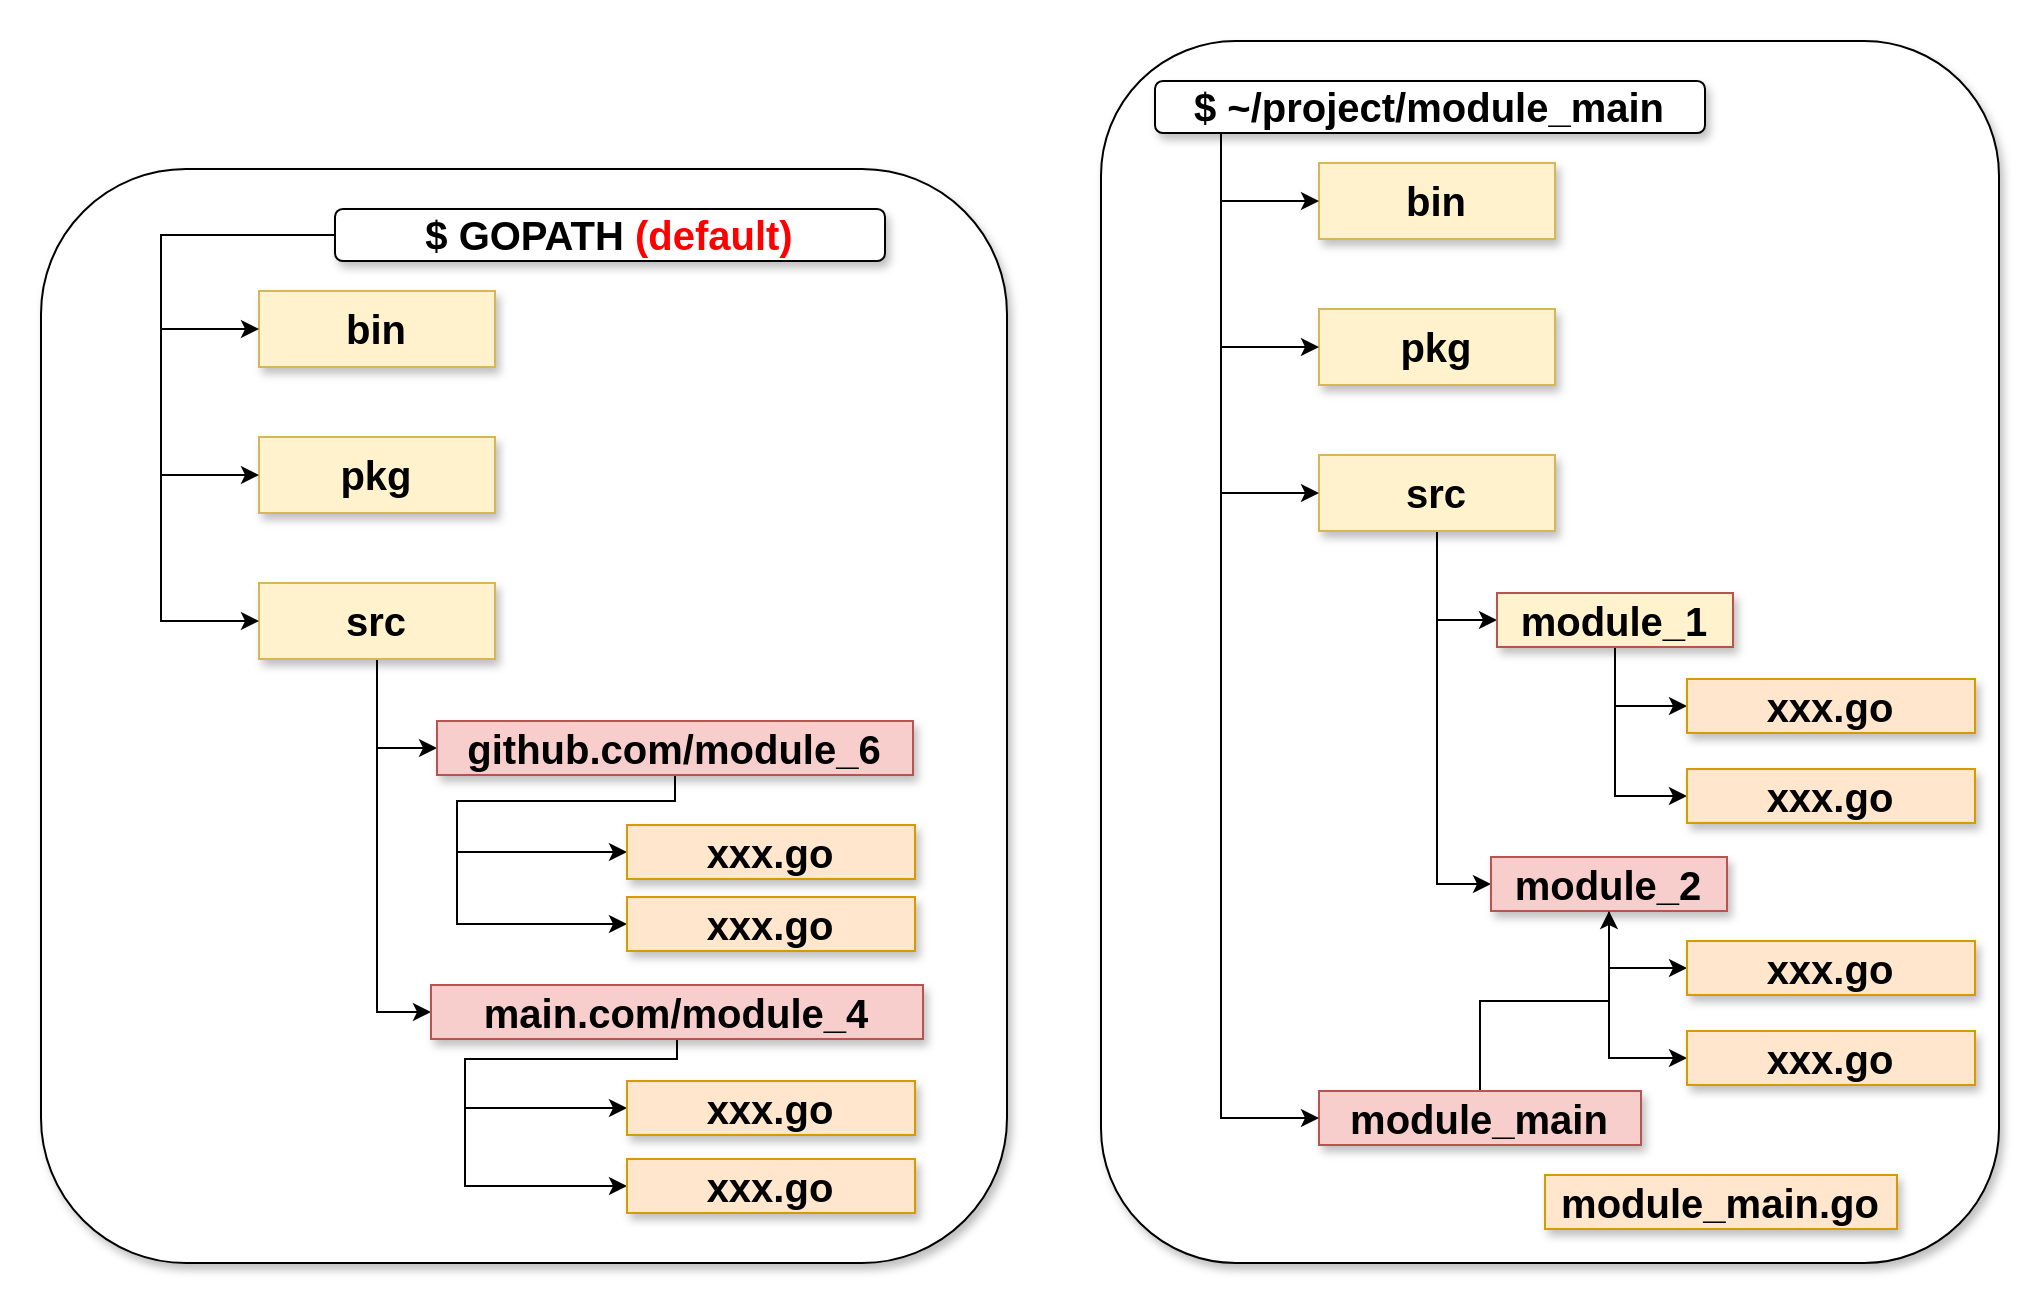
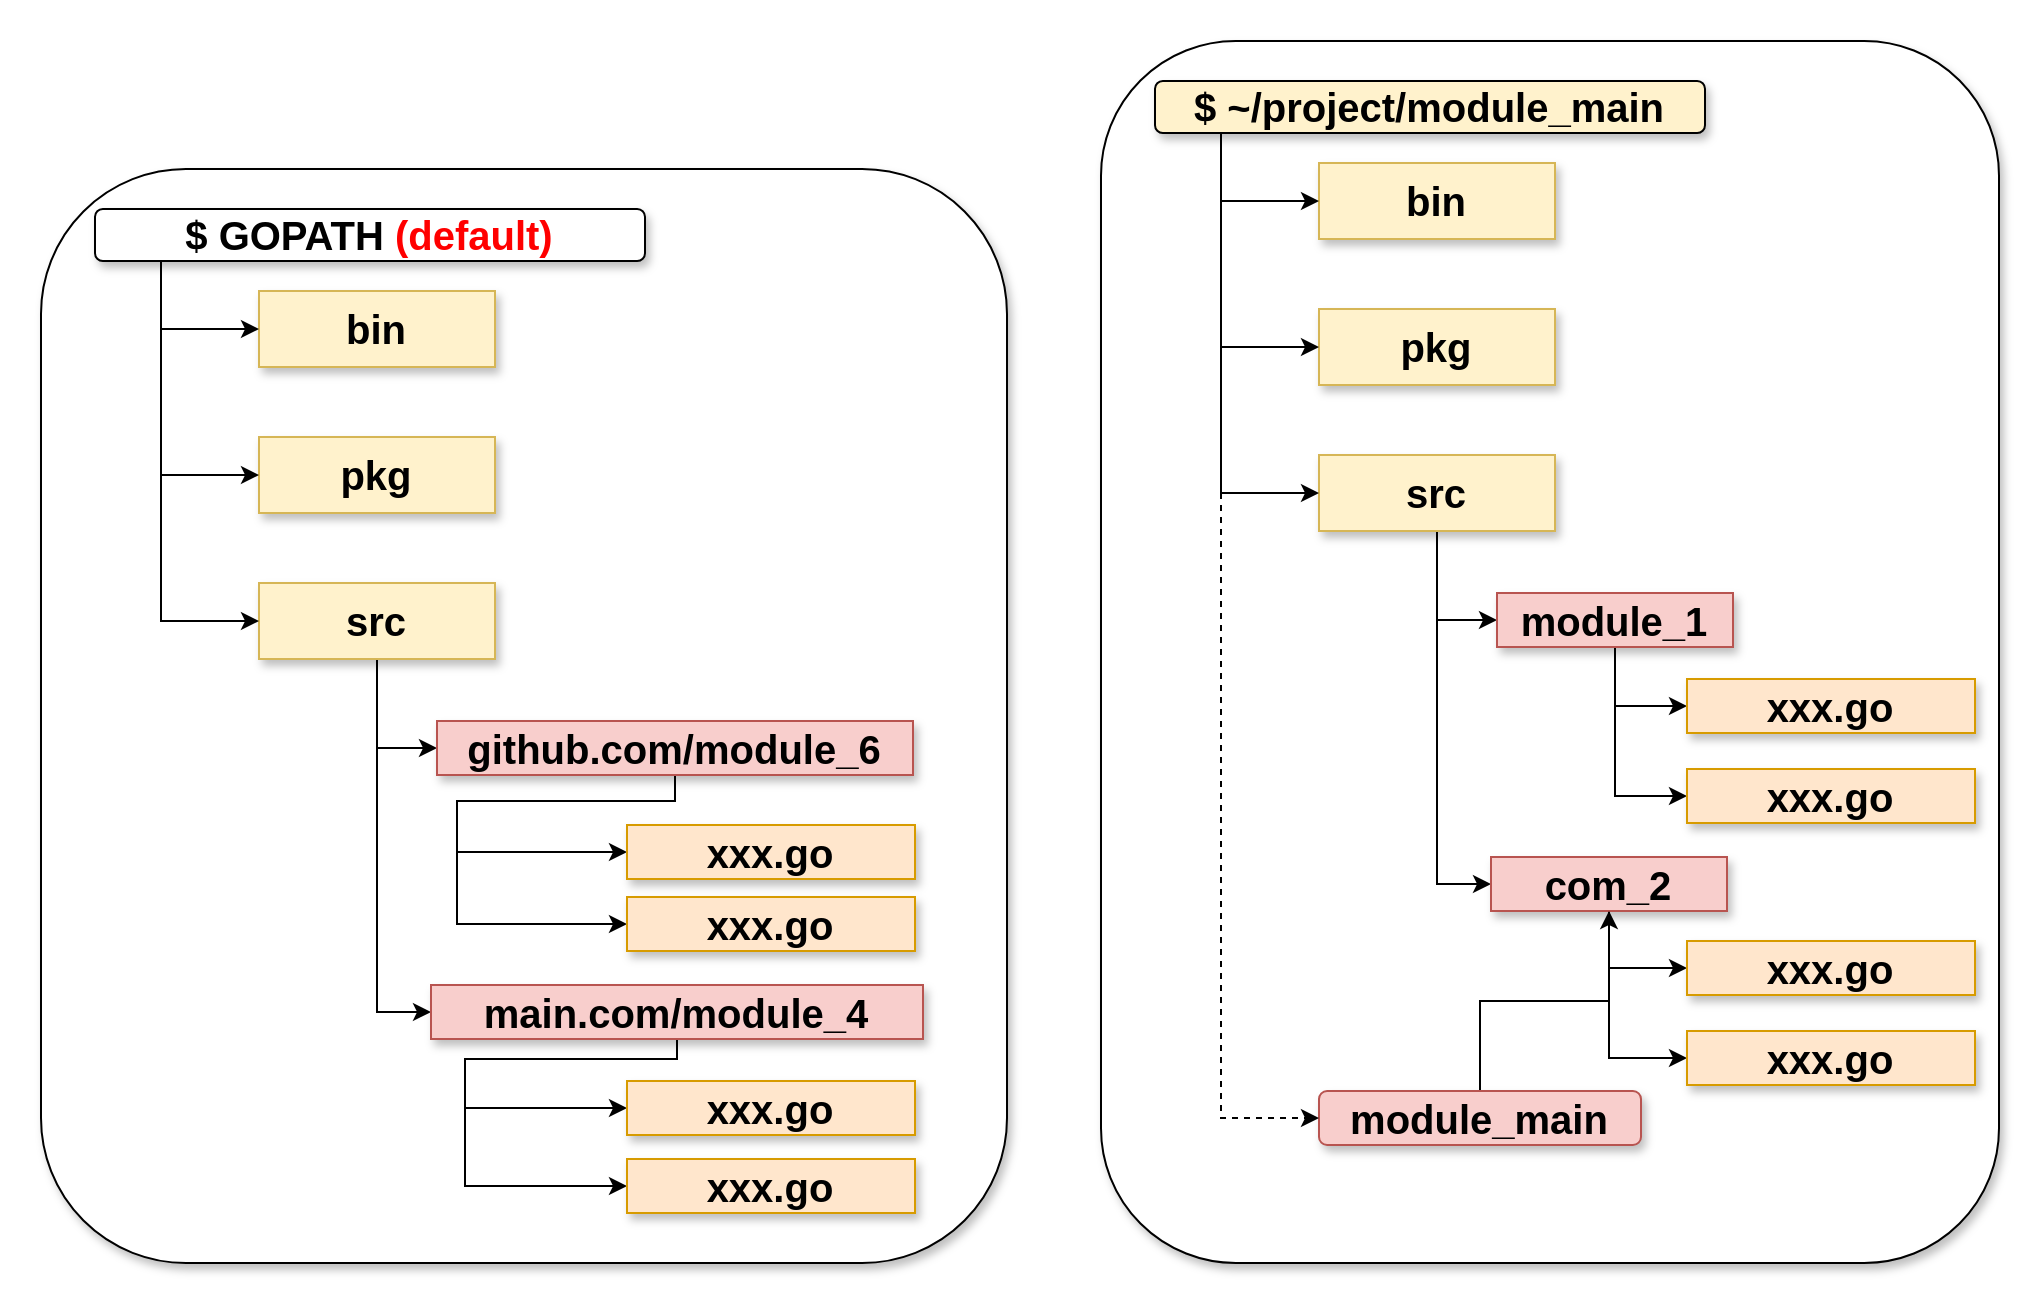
- <mxCell id="20" value="&lt;b&gt;&lt;font style=&quot;font-size: 20px&quot;&gt;$ ~/project/module_main&lt;/font&gt;&lt;/b&gt;" style="rounded=1;whiteSpace=wrap;html=1;shadow=1;" vertex="1" parent="1"><mxGeometry x="577" y="40" width="275" height="26" as="geometry" /></mxCell>
+ <mxCell id="20" value="&lt;b&gt;&lt;font style=&quot;font-size: 20px&quot;&gt;$ ~/project/module_main&lt;/font&gt;&lt;/b&gt;" style="rounded=1;whiteSpace=wrap;html=1;shadow=1;fillColor=#fff2cc;" vertex="1" parent="1"><mxGeometry x="577" y="40" width="275" height="26" as="geometry" /></mxCell>
- <mxCell id="41" value="&lt;b&gt;&lt;font style=&quot;font-size: 20px&quot;&gt;$ GOPATH &lt;font color=&quot;#ff0000&quot;&gt;(default)&lt;/font&gt;&lt;/font&gt;&lt;/b&gt;" style="rounded=1;whiteSpace=wrap;html=1;shadow=1;" vertex="1" parent="1"><mxGeometry x="167" y="104" width="275" height="26" as="geometry" /></mxCell>
+ <mxCell id="41" value="&lt;b&gt;&lt;font style=&quot;font-size: 20px&quot;&gt;$ GOPATH &lt;font color=&quot;#ff0000&quot;&gt;(default)&lt;/font&gt;&lt;/font&gt;&lt;/b&gt;" style="rounded=1;whiteSpace=wrap;html=1;shadow=1;" vertex="1" parent="1"><mxGeometry x="47" y="104" width="275" height="26" as="geometry" /></mxCell>
- <mxCell id="10" value="&lt;font style=&quot;font-size: 20px&quot;&gt;&lt;b&gt;module_1&lt;/b&gt;&lt;/font&gt;" style="rounded=0;whiteSpace=wrap;html=1;shadow=1;fillColor=#fff2cc;strokeColor=#b85450;" vertex="1" parent="1"><mxGeometry x="748" y="296" width="118" height="27" as="geometry" /></mxCell>
+ <mxCell id="10" value="&lt;font style=&quot;font-size: 20px&quot;&gt;&lt;b&gt;module_1&lt;/b&gt;&lt;/font&gt;" style="rounded=0;whiteSpace=wrap;html=1;shadow=1;fillColor=#f8cecc;strokeColor=#b85450;" vertex="1" parent="1"><mxGeometry x="748" y="296" width="118" height="27" as="geometry" /></mxCell>
- <mxCell id="19" style="edgeStyle=orthogonalEdgeStyle;rounded=0;orthogonalLoop=1;jettySize=auto;html=1;entryX=0;entryY=0.5;entryDx=0;entryDy=0;" edge="1" parent="1" source="20" target="15"><mxGeometry relative="1" as="geometry"><Array as="points"><mxPoint x="610" y="559" /></Array></mxGeometry></mxCell>
+ <mxCell id="19" style="edgeStyle=orthogonalEdgeStyle;rounded=0;orthogonalLoop=1;jettySize=auto;html=1;entryX=0;entryY=0.5;entryDx=0;entryDy=0;dashed=1;" edge="1" parent="1" source="20" target="15"><mxGeometry relative="1" as="geometry"><Array as="points"><mxPoint x="610" y="559" /></Array></mxGeometry></mxCell>
- <mxCell id="13" value="&lt;font style=&quot;font-size: 20px&quot;&gt;&lt;b&gt;module_2&lt;/b&gt;&lt;/font&gt;" style="rounded=0;whiteSpace=wrap;html=1;shadow=1;fillColor=#f8cecc;strokeColor=#b85450;" vertex="1" parent="1"><mxGeometry x="745" y="428" width="118" height="27" as="geometry" /></mxCell>
+ <mxCell id="13" value="&lt;font style=&quot;font-size: 20px&quot;&gt;&lt;b&gt;com_2&lt;/b&gt;&lt;/font&gt;" style="rounded=0;whiteSpace=wrap;html=1;shadow=1;fillColor=#f8cecc;strokeColor=#b85450;" vertex="1" parent="1"><mxGeometry x="745" y="428" width="118" height="27" as="geometry" /></mxCell>
- <mxCell id="15" value="&lt;font style=&quot;font-size: 20px&quot;&gt;&lt;b&gt;module_main&lt;/b&gt;&lt;/font&gt;" style="rounded=0;whiteSpace=wrap;html=1;shadow=1;fillColor=#f8cecc;strokeColor=#b85450;" vertex="1" parent="1"><mxGeometry x="659" y="545" width="161" height="27" as="geometry" /></mxCell>
+ <mxCell id="15" value="&lt;font style=&quot;font-size: 20px&quot;&gt;&lt;b&gt;module_main&lt;/b&gt;&lt;/font&gt;" style="whiteSpace=wrap;html=1;shadow=1;fillColor=#f8cecc;strokeColor=#b85450;rounded=1;" vertex="1" parent="1"><mxGeometry x="659" y="545" width="161" height="27" as="geometry" /></mxCell>
- <mxCell id="25" value="&lt;font style=&quot;font-size: 20px&quot;&gt;&lt;b&gt;module_main.go&lt;/b&gt;&lt;/font&gt;" style="rounded=0;whiteSpace=wrap;html=1;shadow=1;fillColor=#ffe6cc;strokeColor=#d79b00;" vertex="1" parent="1"><mxGeometry x="772" y="587" width="176" height="27" as="geometry" /></mxCell>
